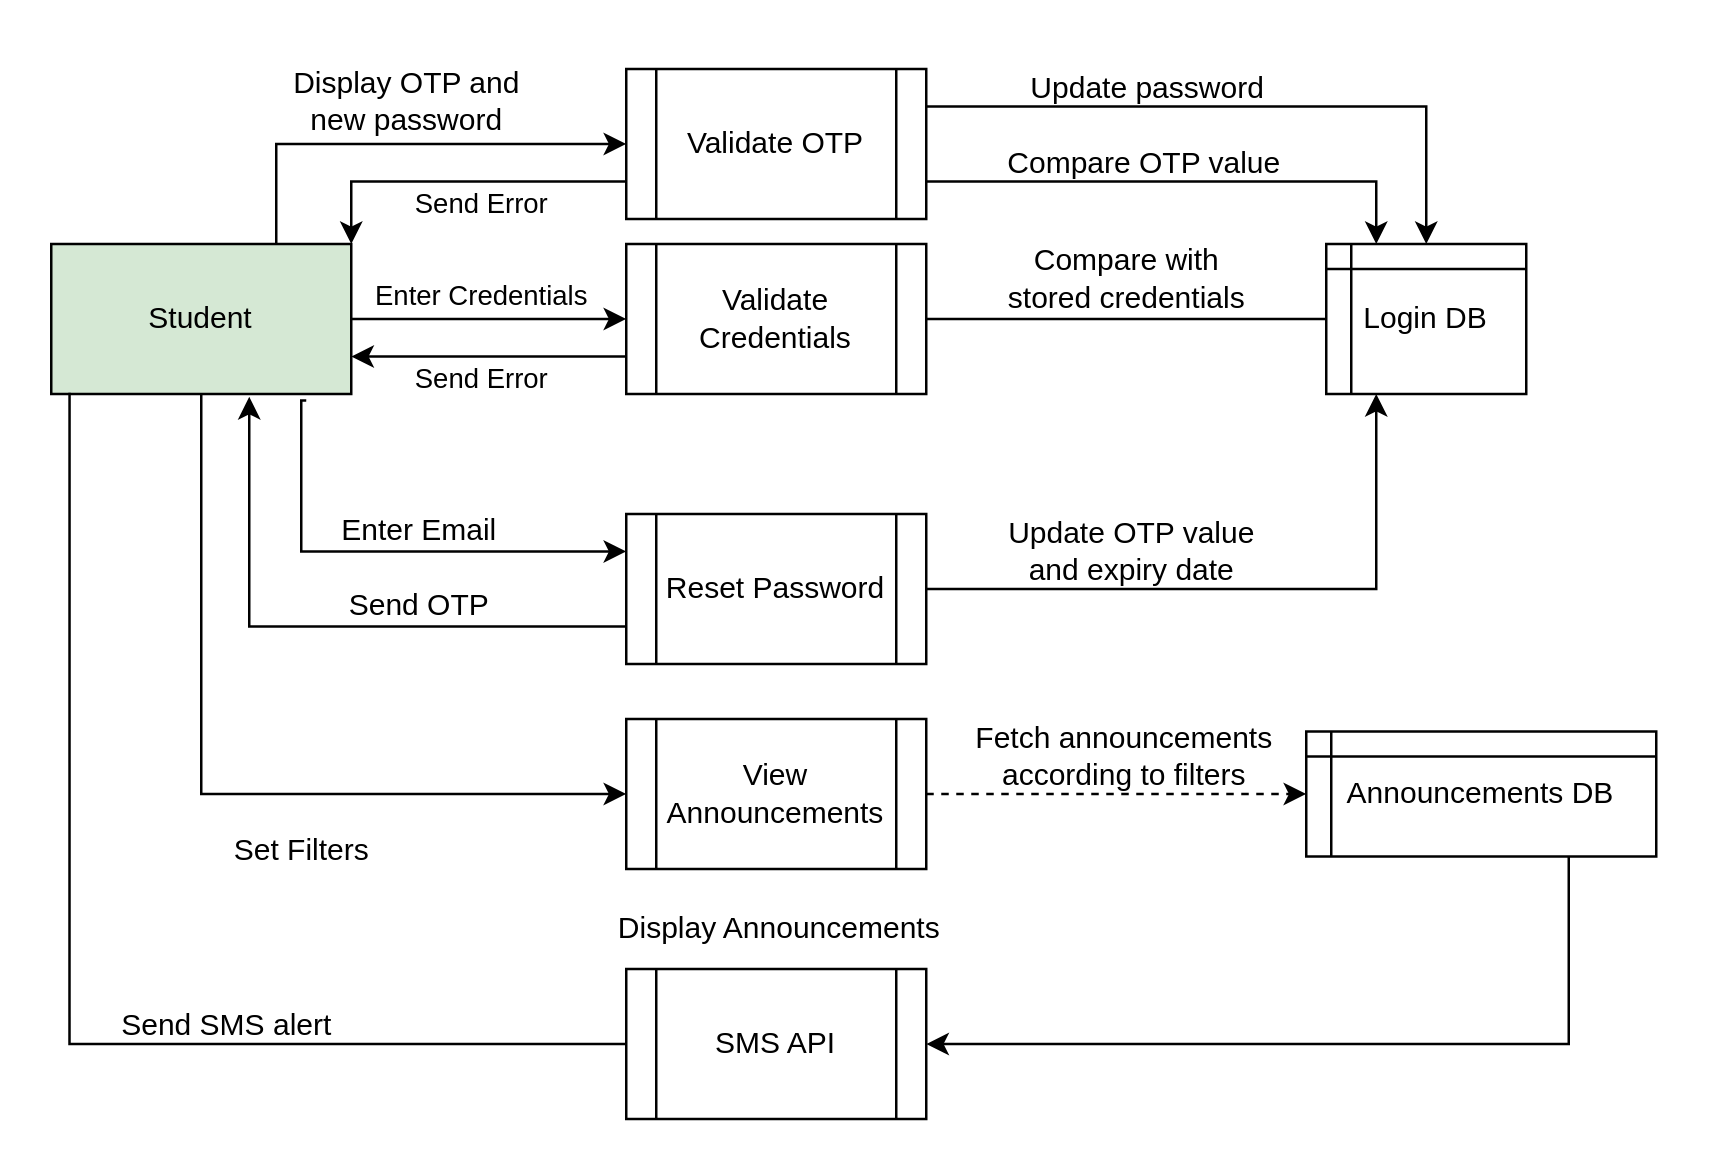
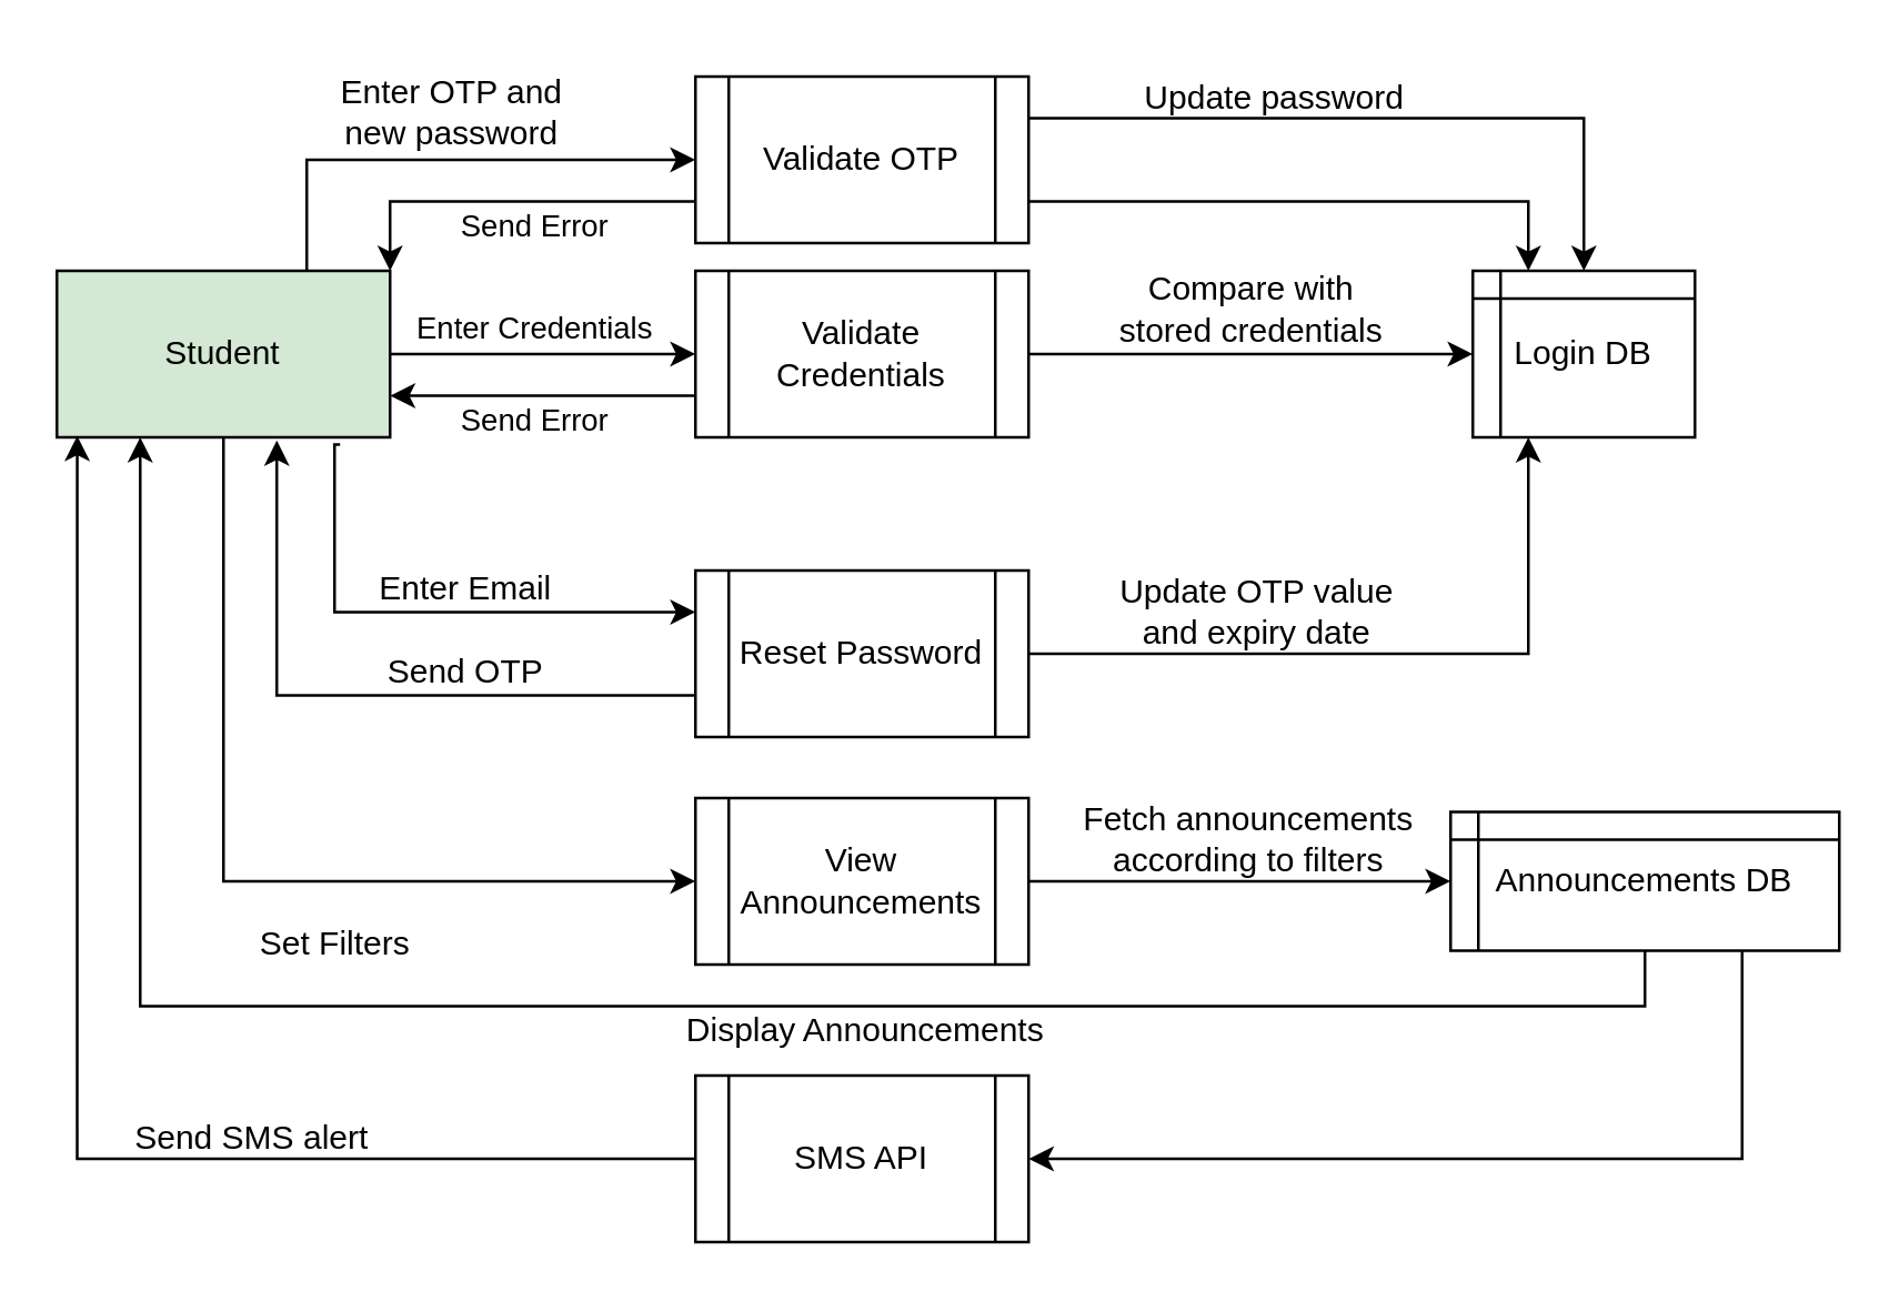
- <mxCell id="24" value="Display OTP and &lt;br&gt;new password" style="text;html=1;align=center;verticalAlign=middle;resizable=0;points=[];autosize=1;strokeColor=none;fillColor=none;" vertex="1" parent="1"><mxGeometry x="112" y="20" width="100" height="40" as="geometry" /></mxCell>
+ <mxCell id="24" value="Enter OTP and &lt;br&gt;new password" style="text;html=1;align=center;verticalAlign=middle;resizable=0;points=[];autosize=1;strokeColor=none;fillColor=none;" vertex="1" parent="1"><mxGeometry x="112" y="20" width="100" height="40" as="geometry" /></mxCell>
- <mxCell id="26" value="Compare OTP value" style="text;html=1;align=center;verticalAlign=middle;resizable=0;points=[];autosize=1;strokeColor=none;fillColor=none;" vertex="1" parent="1"><mxGeometry x="392" y="50" width="130" height="30" as="geometry" /></mxCell>
- <mxCell id="8" style="edgeStyle=orthogonalEdgeStyle;rounded=0;orthogonalLoop=1;jettySize=auto;html=1;exitX=1;exitY=0.5;exitDx=0;exitDy=0;entryX=0;entryY=0.5;entryDx=0;entryDy=0;endArrow=none;" edge="1" parent="1" source="10" target="11"><mxGeometry relative="1" as="geometry" /></mxCell>
+ <mxCell id="8" style="edgeStyle=orthogonalEdgeStyle;rounded=0;orthogonalLoop=1;jettySize=auto;html=1;exitX=1;exitY=0.5;exitDx=0;exitDy=0;entryX=0;entryY=0.5;entryDx=0;entryDy=0;" edge="1" parent="1" source="10" target="11"><mxGeometry relative="1" as="geometry" /></mxCell>
- <mxCell id="36" style="edgeStyle=orthogonalEdgeStyle;rounded=0;orthogonalLoop=1;jettySize=auto;html=1;exitX=0;exitY=0.5;exitDx=0;exitDy=0;entryX=0.061;entryY=0.991;entryDx=0;entryDy=0;entryPerimeter=0;endArrow=none;" edge="1" parent="1" source="37" target="7"><mxGeometry relative="1" as="geometry"><mxPoint x="30" y="167" as="targetPoint" /></mxGeometry></mxCell>
+ <mxCell id="36" style="edgeStyle=orthogonalEdgeStyle;rounded=0;orthogonalLoop=1;jettySize=auto;html=1;exitX=0;exitY=0.5;exitDx=0;exitDy=0;entryX=0.061;entryY=0.991;entryDx=0;entryDy=0;entryPerimeter=0;" edge="1" parent="1" source="37" target="7"><mxGeometry relative="1" as="geometry"><mxPoint x="30" y="167" as="targetPoint" /></mxGeometry></mxCell>
- <mxCell id="28" style="edgeStyle=orthogonalEdgeStyle;rounded=0;orthogonalLoop=1;jettySize=auto;html=1;exitX=1;exitY=0.5;exitDx=0;exitDy=0;entryX=0;entryY=0.5;entryDx=0;entryDy=0;dashed=1;" edge="1" parent="1" source="29" target="33"><mxGeometry relative="1" as="geometry" /></mxCell>
+ <mxCell id="28" style="edgeStyle=orthogonalEdgeStyle;rounded=0;orthogonalLoop=1;jettySize=auto;html=1;exitX=1;exitY=0.5;exitDx=0;exitDy=0;entryX=0;entryY=0.5;entryDx=0;entryDy=0;" edge="1" parent="1" source="29" target="33"><mxGeometry relative="1" as="geometry" /></mxCell>
+ <mxCell id="31" style="edgeStyle=orthogonalEdgeStyle;rounded=0;orthogonalLoop=1;jettySize=auto;html=1;exitX=0.5;exitY=1;exitDx=0;exitDy=0;entryX=0.25;entryY=1;entryDx=0;entryDy=0;" edge="1" parent="1" source="33" target="7"><mxGeometry relative="1" as="geometry"><mxPoint x="50" y="197" as="targetPoint" /></mxGeometry></mxCell>
